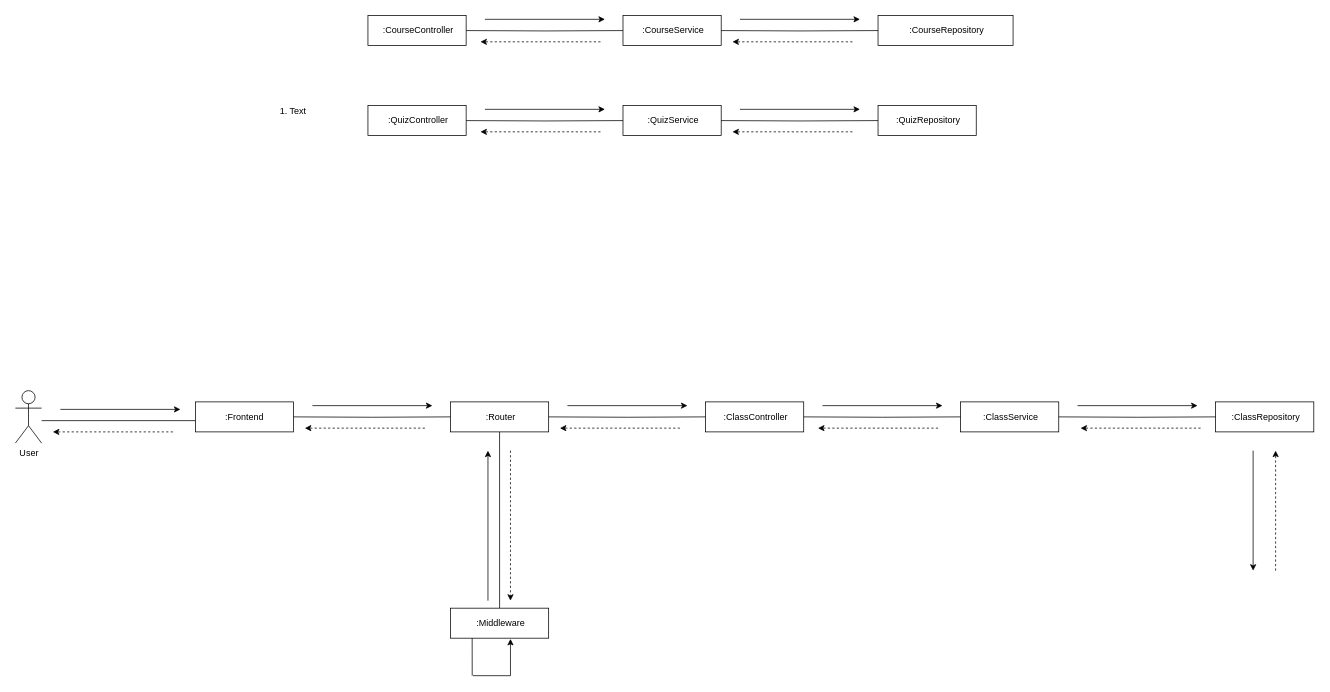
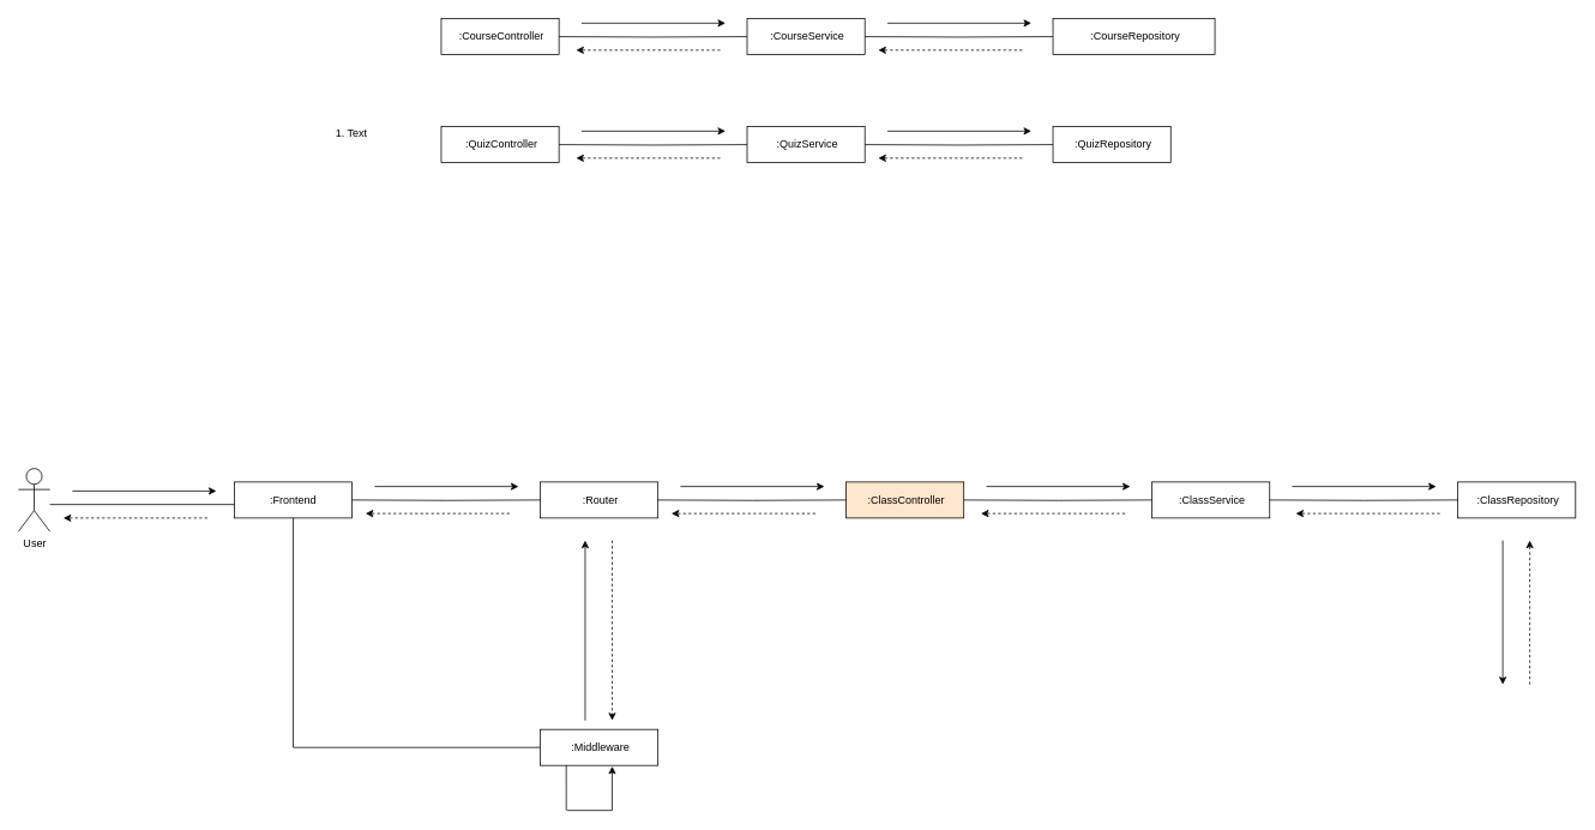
- <mxCell id="12" value="&amp;nbsp;:ClassController" style="rounded=0;whiteSpace=wrap;html=1;" parent="1" vertex="1"><mxGeometry x="940" y="535" width="130.91" height="40" as="geometry" /></mxCell>
+ <mxCell id="12" value="&amp;nbsp;:ClassController" style="rounded=0;whiteSpace=wrap;html=1;fillColor=#ffe6cc;" parent="1" vertex="1"><mxGeometry x="940" y="535" width="130.91" height="40" as="geometry" /></mxCell>
- <mxCell id="24" style="edgeStyle=orthogonalEdgeStyle;rounded=0;orthogonalLoop=1;jettySize=auto;html=1;entryX=0.5;entryY=1;entryDx=0;entryDy=0;endArrow=none;startFill=0;" parent="1" source="25" target="7" edge="1"><mxGeometry relative="1" as="geometry" /></mxCell>
+ <mxCell id="24" style="edgeStyle=orthogonalEdgeStyle;rounded=0;orthogonalLoop=1;jettySize=auto;html=1;endArrow=none;startFill=0;" parent="1" source="25" target="4" edge="1"><mxGeometry relative="1" as="geometry" /></mxCell>
